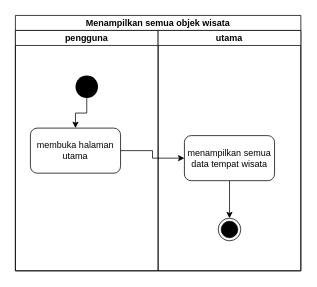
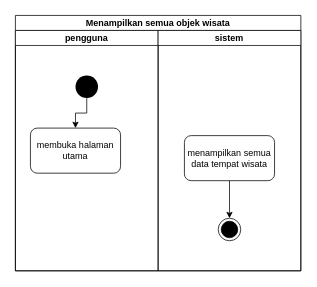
- <mxCell id="7" value="utama" style="swimlane;startSize=20;" vertex="1" parent="2"><mxGeometry x="190" y="20" width="190" height="320" as="geometry" /></mxCell>
+ <mxCell id="7" value="sistem" style="swimlane;startSize=20;" vertex="1" parent="2"><mxGeometry x="190" y="20" width="190" height="320" as="geometry" /></mxCell>
- <mxCell id="11" style="edgeStyle=orthogonalEdgeStyle;rounded=0;orthogonalLoop=1;jettySize=auto;html=1;entryX=0;entryY=0.5;entryDx=0;entryDy=0;" edge="1" parent="2" source="6" target="9"><mxGeometry relative="1" as="geometry" /></mxCell>
